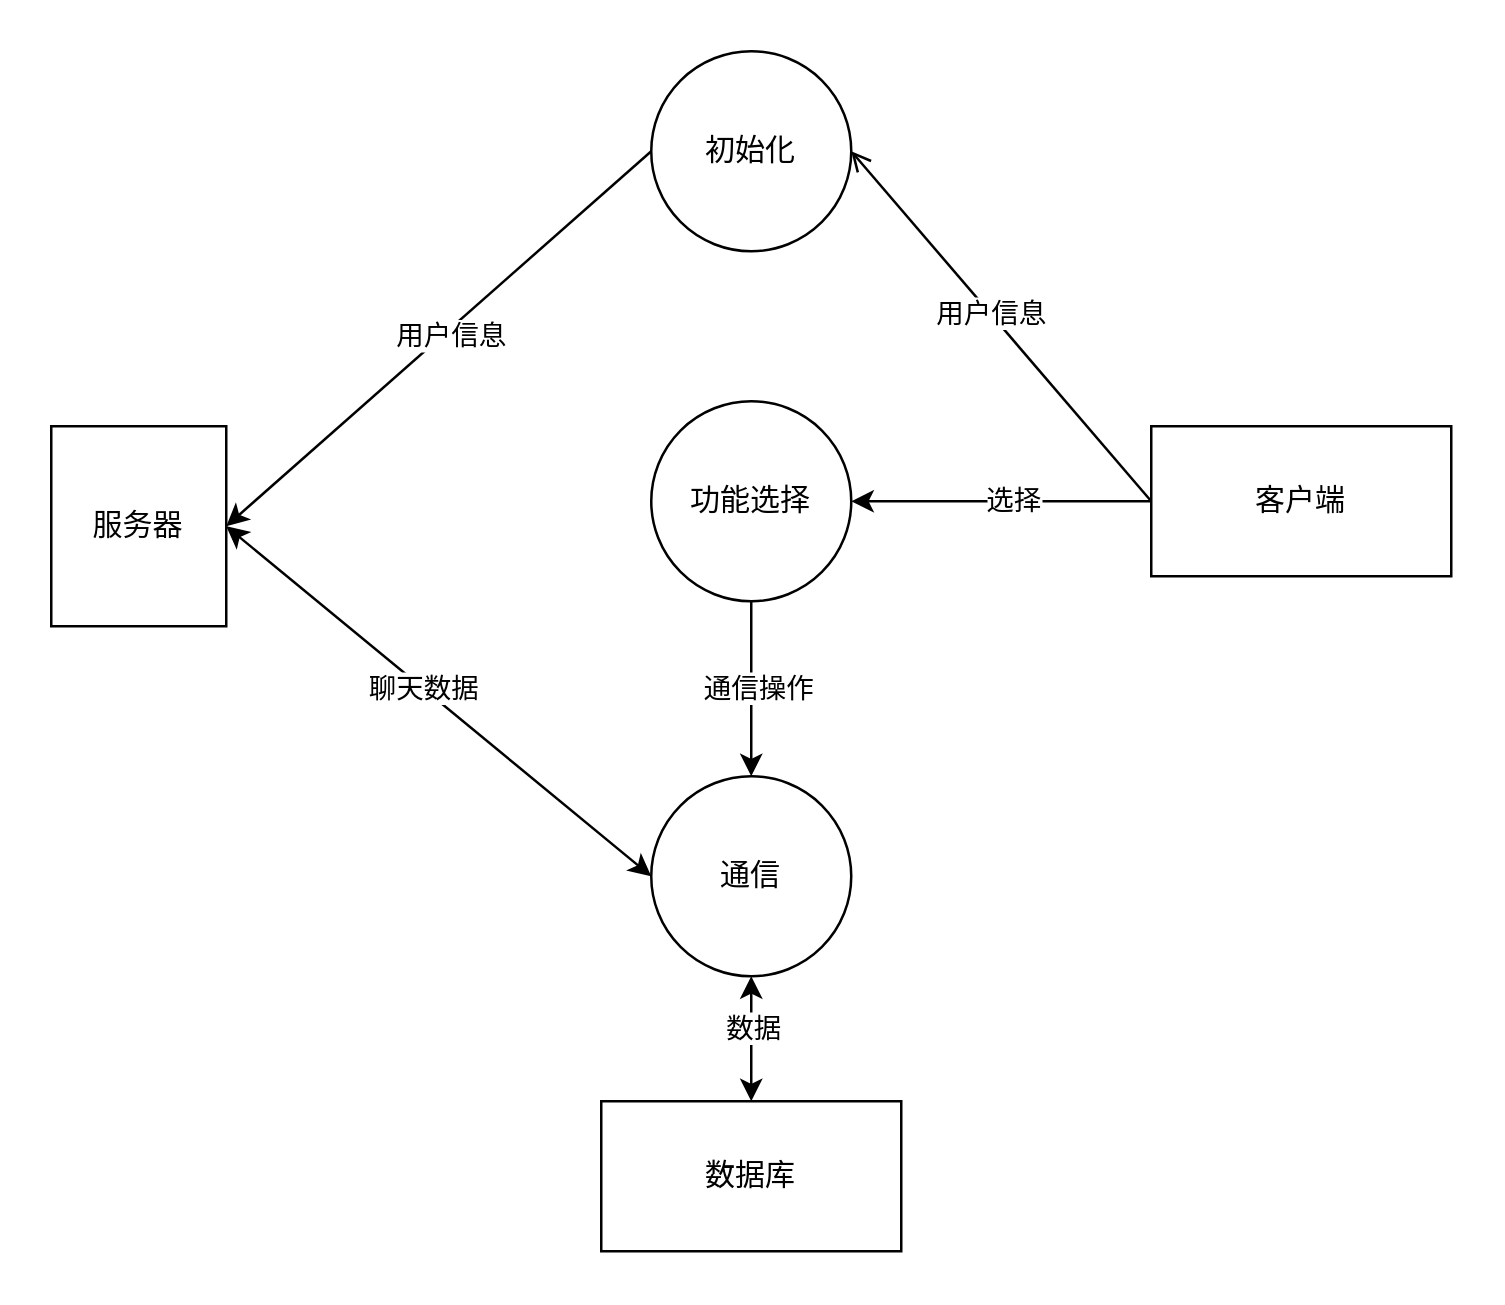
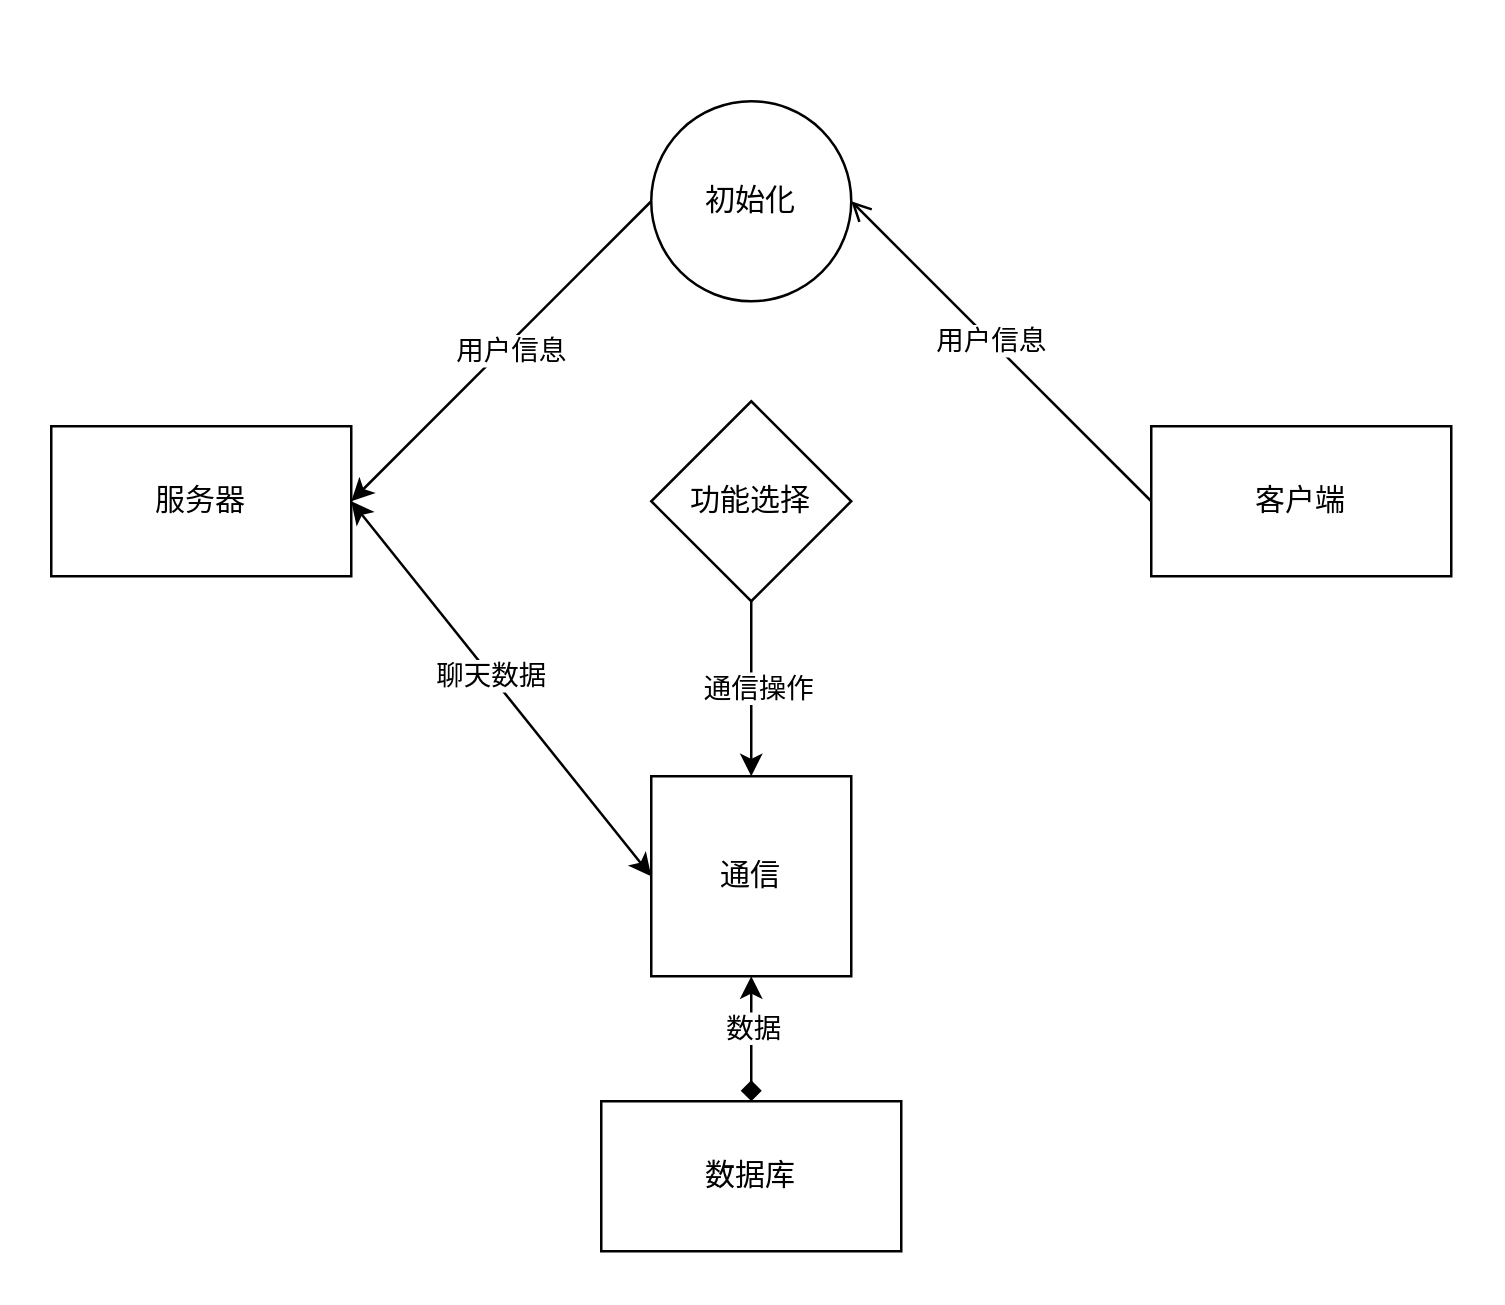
- <mxCell id="4" value="初始化" style="ellipse;whiteSpace=wrap;html=1;aspect=fixed;" vertex="1" parent="1"><mxGeometry x="260" y="20" width="80" height="80" as="geometry" /></mxCell>
+ <mxCell id="4" value="初始化" style="ellipse;whiteSpace=wrap;html=1;aspect=fixed;" vertex="1" parent="1"><mxGeometry x="260" y="40" width="80" height="80" as="geometry" /></mxCell>
- <mxCell id="15" value="功能选择" style="ellipse;whiteSpace=wrap;html=1;aspect=fixed;" vertex="1" parent="1"><mxGeometry x="260" y="160" width="80" height="80" as="geometry" /></mxCell>
+ <mxCell id="15" value="功能选择" style="rhombus;whiteSpace=wrap;html=1;aspect=fixed;" vertex="1" parent="1"><mxGeometry x="260" y="160" width="80" height="80" as="geometry" /></mxCell>
- <mxCell id="8" style="edgeStyle=orthogonalEdgeStyle;rounded=0;orthogonalLoop=1;jettySize=auto;html=1;exitX=0;exitY=0.5;exitDx=0;exitDy=0;entryX=1;entryY=0.5;entryDx=0;entryDy=0;" edge="1" parent="1" source="12" target="15"><mxGeometry relative="1" as="geometry" /></mxCell>
- <mxCell id="9" value="选择" style="edgeLabel;html=1;align=center;verticalAlign=middle;resizable=0;points=[];" vertex="1" connectable="0" parent="8"><mxGeometry x="-0.062" y="-1" relative="1" as="geometry"><mxPoint as="offset" /></mxGeometry></mxCell>
- <mxCell id="7" value="服务器" style="rounded=0;whiteSpace=wrap;html=1;" vertex="1" parent="1"><mxGeometry x="20" y="170" width="70" height="80" as="geometry" /></mxCell>
+ <mxCell id="7" value="服务器" style="rounded=0;whiteSpace=wrap;html=1;" vertex="1" parent="1"><mxGeometry x="20" y="170" width="120" height="60" as="geometry" /></mxCell>
- <mxCell id="18" value="通信" style="ellipse;whiteSpace=wrap;html=1;aspect=fixed;" vertex="1" parent="1"><mxGeometry x="260" y="310" width="80" height="80" as="geometry" /></mxCell>
+ <mxCell id="18" value="通信" style="whiteSpace=wrap;html=1;aspect=fixed;rounded=0;" vertex="1" parent="1"><mxGeometry x="260" y="310" width="80" height="80" as="geometry" /></mxCell>
- <mxCell id="16" style="edgeStyle=orthogonalEdgeStyle;rounded=0;orthogonalLoop=1;jettySize=auto;html=1;exitX=0.5;exitY=1;exitDx=0;exitDy=0;entryX=0.5;entryY=0;entryDx=0;entryDy=0;startArrow=classic;startFill=1;" edge="1" parent="1" source="18" target="19"><mxGeometry relative="1" as="geometry" /></mxCell>
+ <mxCell id="16" style="edgeStyle=orthogonalEdgeStyle;rounded=0;orthogonalLoop=1;jettySize=auto;html=1;exitX=0.5;exitY=1;exitDx=0;exitDy=0;entryX=0.5;entryY=0;entryDx=0;entryDy=0;startArrow=classic;startFill=1;endArrow=diamond;" edge="1" parent="1" source="18" target="19"><mxGeometry relative="1" as="geometry" /></mxCell>
